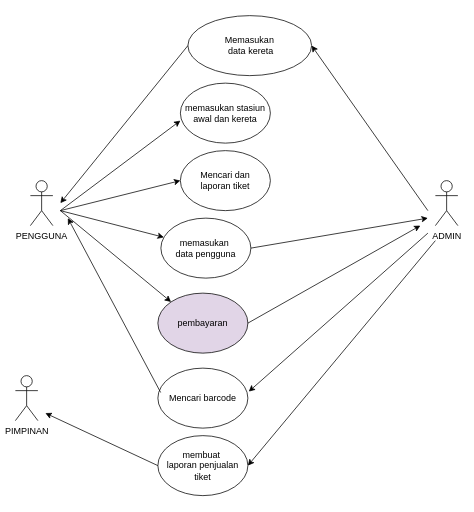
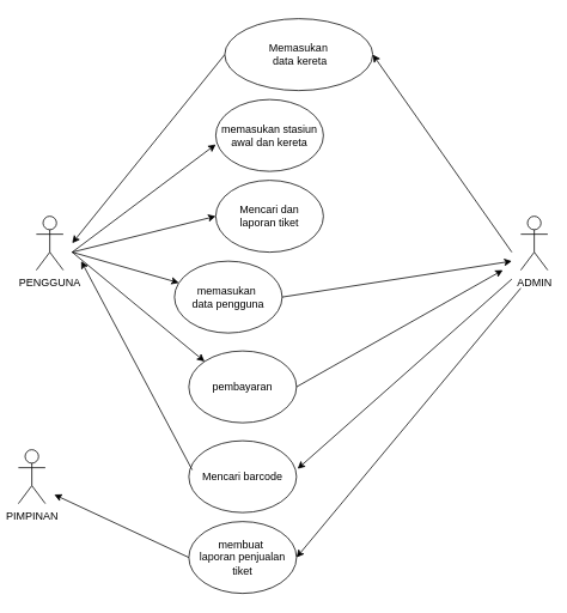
- <mxCell id="5" value="memasukan&amp;nbsp;&lt;br&gt;data pengguna" style="ellipse;whiteSpace=wrap;html=1;" parent="1" vertex="1"><mxGeometry x="214" y="290" width="120" height="80" as="geometry" /></mxCell>
+ <mxCell id="5" value="memasukan&amp;nbsp;&lt;br&gt;data pengguna" style="ellipse;whiteSpace=wrap;html=1;" parent="1" vertex="1"><mxGeometry x="194" y="290" width="120" height="80" as="geometry" /></mxCell>
- <mxCell id="6" value="pembayaran" style="ellipse;whiteSpace=wrap;html=1;fillColor=#e1d5e7;" parent="1" vertex="1"><mxGeometry x="210" y="390" width="120" height="80" as="geometry" /></mxCell>
+ <mxCell id="6" value="pembayaran" style="ellipse;whiteSpace=wrap;html=1;" parent="1" vertex="1"><mxGeometry x="210" y="390" width="120" height="80" as="geometry" /></mxCell>
